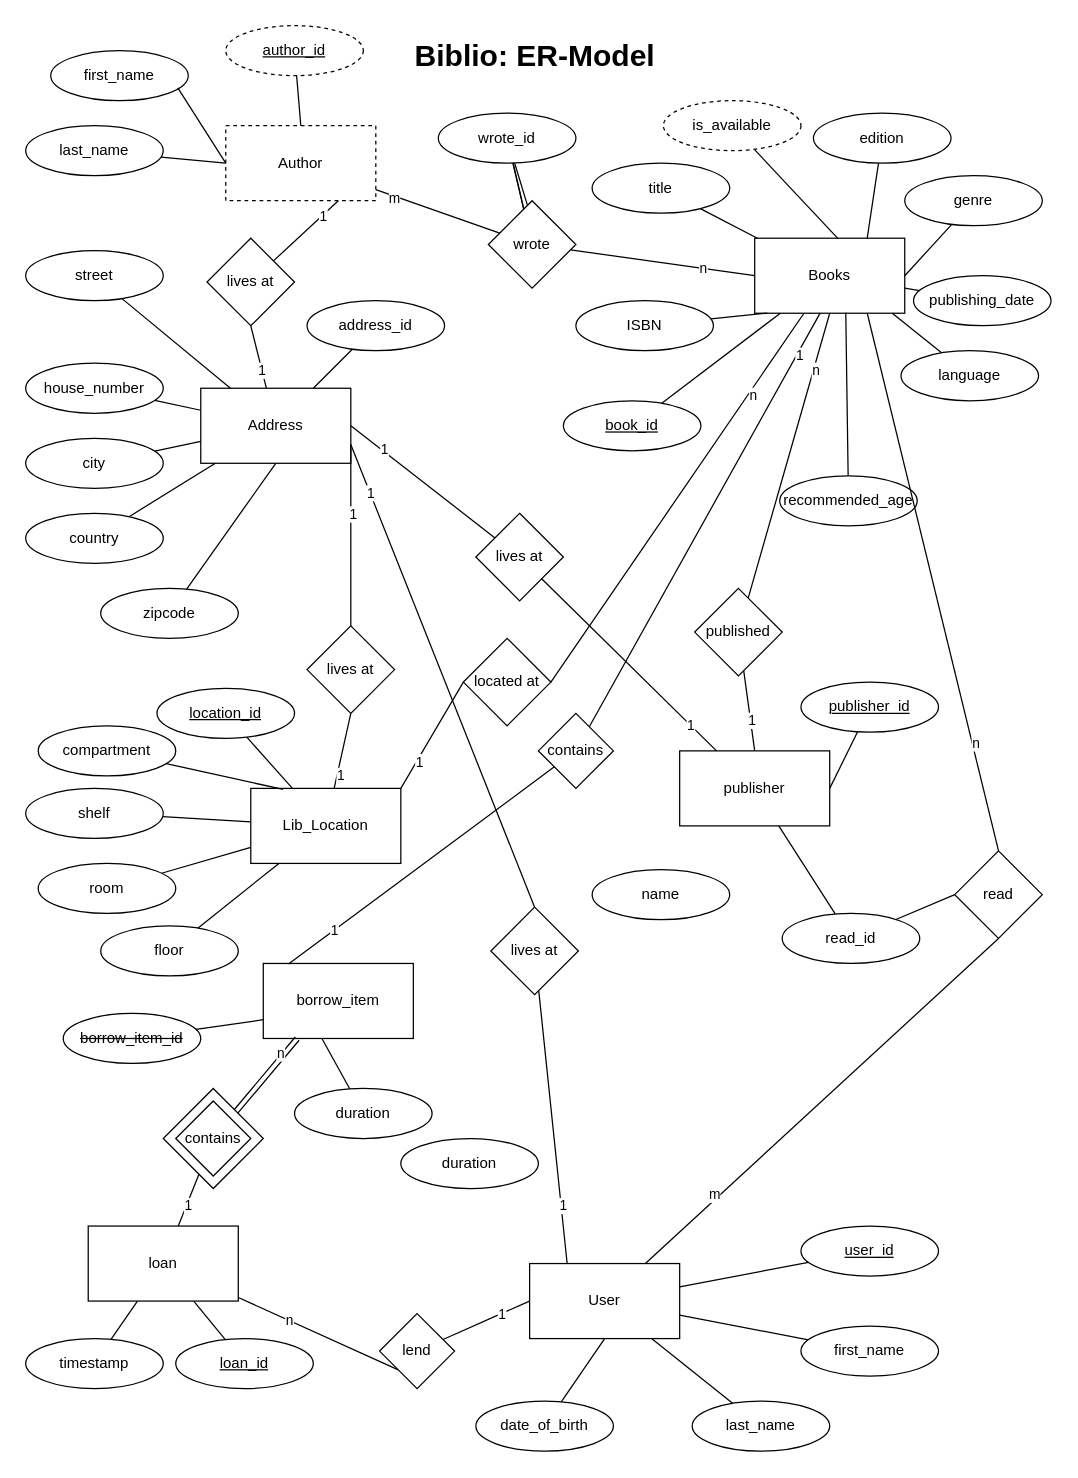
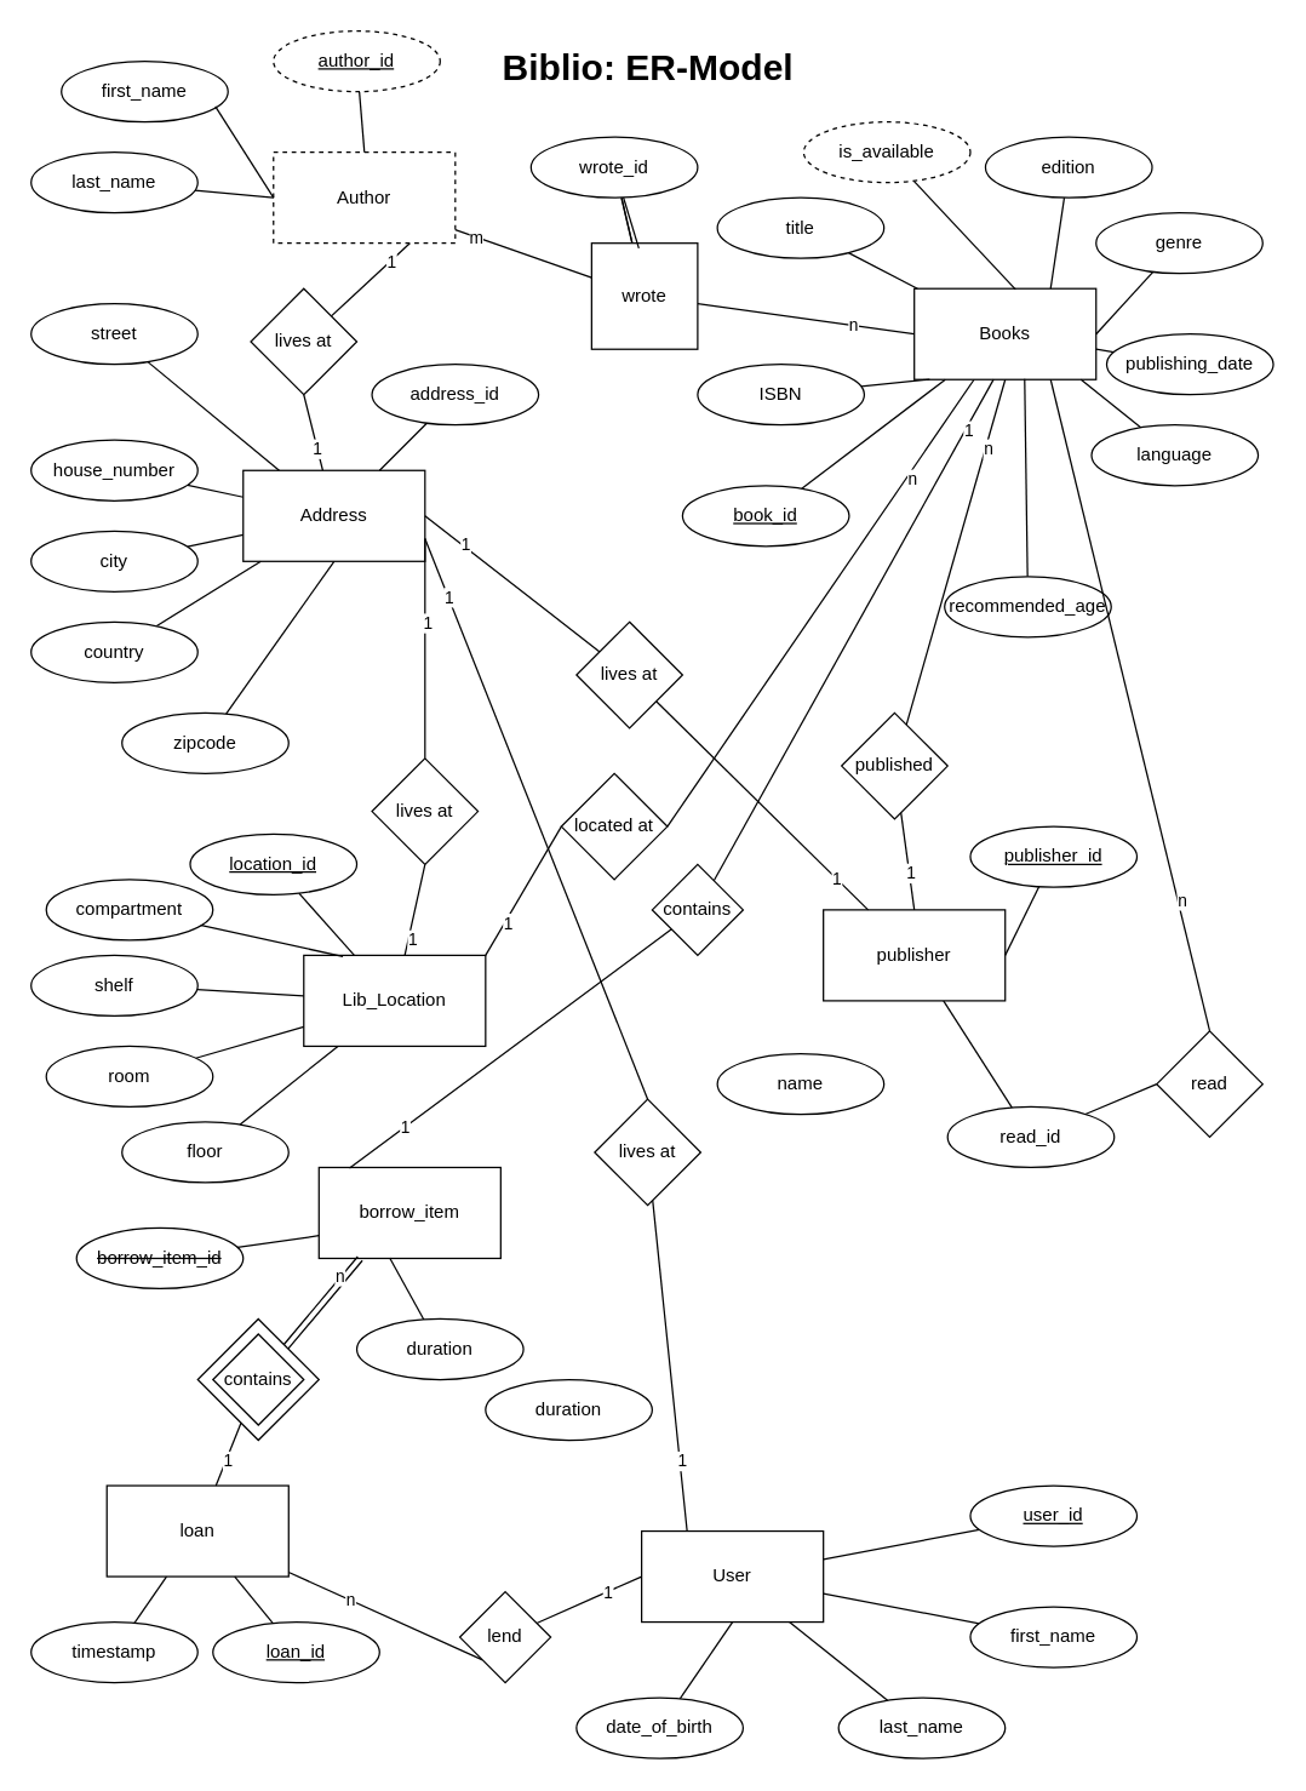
- <mxCell id="95" value="wrote" style="rhombus;whiteSpace=wrap;html=1;" parent="1" vertex="1"><mxGeometry x="390" y="160" width="70" height="70" as="geometry" /></mxCell>
+ <mxCell id="95" value="wrote" style="whiteSpace=wrap;html=1;rounded=0;" parent="1" vertex="1"><mxGeometry x="390" y="160" width="70" height="70" as="geometry" /></mxCell>
- <mxCell id="15" style="edgeStyle=none;rounded=0;orthogonalLoop=1;jettySize=auto;html=1;entryX=0.5;entryY=1;entryDx=0;entryDy=0;endArrow=none;endFill=0;" parent="1" source="17" target="138" edge="1"><mxGeometry relative="1" as="geometry" /></mxCell>
- <mxCell id="16" value="m" style="edgeLabel;html=1;align=center;verticalAlign=middle;resizable=0;points=[];" parent="15" vertex="1" connectable="0"><mxGeometry x="-0.593" y="3" relative="1" as="geometry"><mxPoint as="offset" /></mxGeometry></mxCell>
